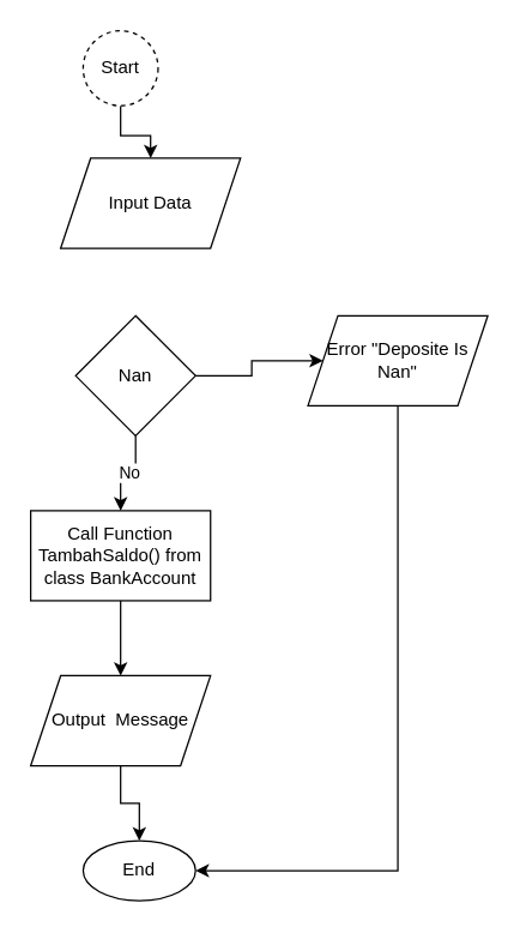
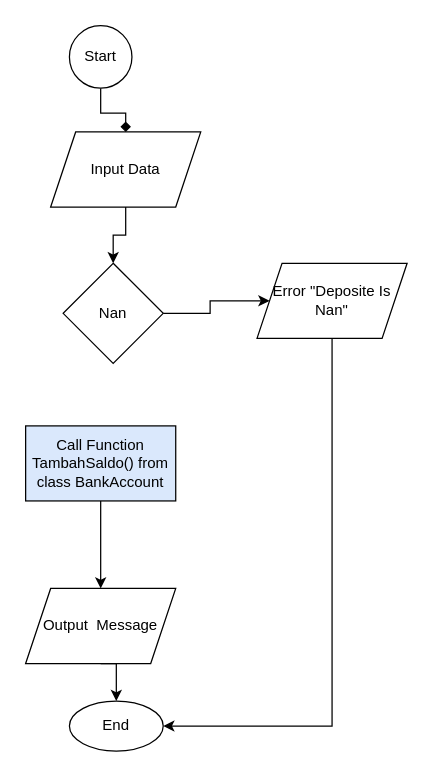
- <mxCell id="5" value="Start" style="ellipse;whiteSpace=wrap;html=1;aspect=fixed;dashed=1;" vertex="1" parent="1"><mxGeometry x="55" y="20" width="50" height="50" as="geometry" /></mxCell>
+ <mxCell id="5" value="Start" style="ellipse;whiteSpace=wrap;html=1;aspect=fixed;" vertex="1" parent="1"><mxGeometry x="55" y="20" width="50" height="50" as="geometry" /></mxCell>
- <mxCell id="4" style="edgeStyle=orthogonalEdgeStyle;rounded=0;orthogonalLoop=1;jettySize=auto;html=1;exitX=0.5;exitY=1;exitDx=0;exitDy=0;entryX=0.5;entryY=0;entryDx=0;entryDy=0;" edge="1" parent="1" source="5" target="3"><mxGeometry relative="1" as="geometry" /></mxCell>
+ <mxCell id="4" style="edgeStyle=orthogonalEdgeStyle;rounded=0;orthogonalLoop=1;jettySize=auto;html=1;exitX=0.5;exitY=1;exitDx=0;exitDy=0;entryX=0.5;entryY=0;entryDx=0;entryDy=0;endArrow=diamond;" edge="1" parent="1" source="5" target="3"><mxGeometry relative="1" as="geometry" /></mxCell>
+ <mxCell id="2" style="edgeStyle=orthogonalEdgeStyle;rounded=0;orthogonalLoop=1;jettySize=auto;html=1;exitX=0.5;exitY=1;exitDx=0;exitDy=0;entryX=0.5;entryY=0;entryDx=0;entryDy=0;" edge="1" parent="1" source="3" target="9"><mxGeometry relative="1" as="geometry" /></mxCell>
- <mxCell id="6" style="edgeStyle=orthogonalEdgeStyle;rounded=0;orthogonalLoop=1;jettySize=auto;html=1;exitX=0.5;exitY=1;exitDx=0;exitDy=0;entryX=0.5;entryY=0;entryDx=0;entryDy=0;" edge="1" parent="1" source="9" target="12"><mxGeometry relative="1" as="geometry" /></mxCell>
- <mxCell id="7" value="No" style="edgeLabel;html=1;align=center;verticalAlign=middle;resizable=0;points=[];" vertex="1" connectable="0" parent="6"><mxGeometry y="-1" relative="1" as="geometry"><mxPoint as="offset" /></mxGeometry></mxCell>
- <mxCell id="12" value="Call Function TambahSaldo() from class BankAccount" style="rounded=0;whiteSpace=wrap;html=1;" vertex="1" parent="1"><mxGeometry x="20" y="340" width="120" height="60" as="geometry" /></mxCell>
+ <mxCell id="12" value="Call Function TambahSaldo() from class BankAccount" style="rounded=0;whiteSpace=wrap;html=1;fillColor=#dae8fc;" vertex="1" parent="1"><mxGeometry x="20" y="340" width="120" height="60" as="geometry" /></mxCell>
- <mxCell id="16" value="Output&amp;nbsp; Message" style="shape=parallelogram;perimeter=parallelogramPerimeter;whiteSpace=wrap;html=1;fixedSize=1;" vertex="1" parent="1"><mxGeometry x="20" y="450" width="120" height="60" as="geometry" /></mxCell>
+ <mxCell id="16" value="Output&amp;nbsp; Message" style="shape=parallelogram;perimeter=parallelogramPerimeter;whiteSpace=wrap;html=1;fixedSize=1;" vertex="1" parent="1"><mxGeometry x="20" y="470" width="120" height="60" as="geometry" /></mxCell>
